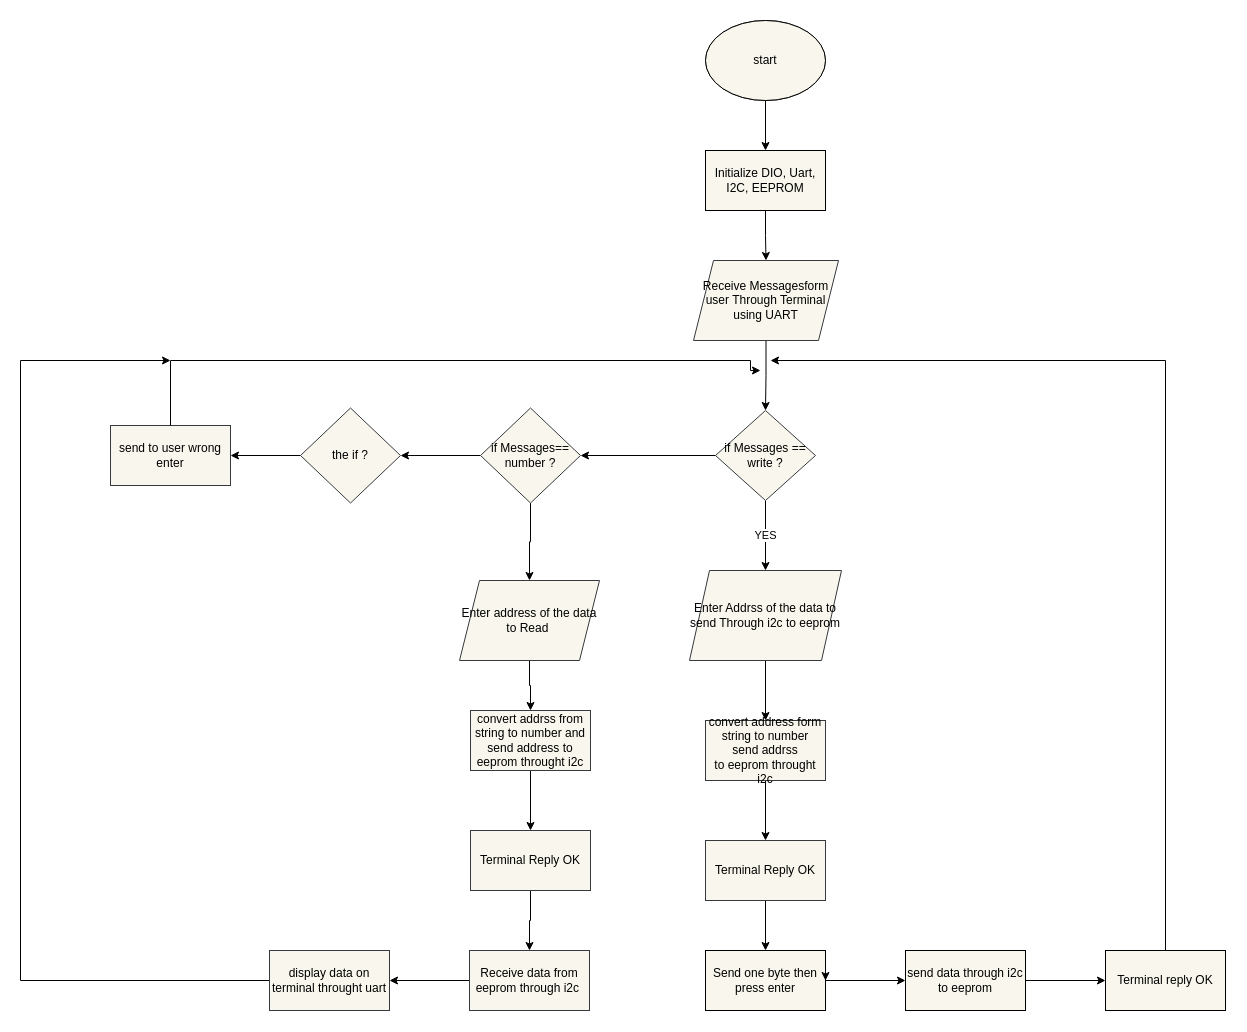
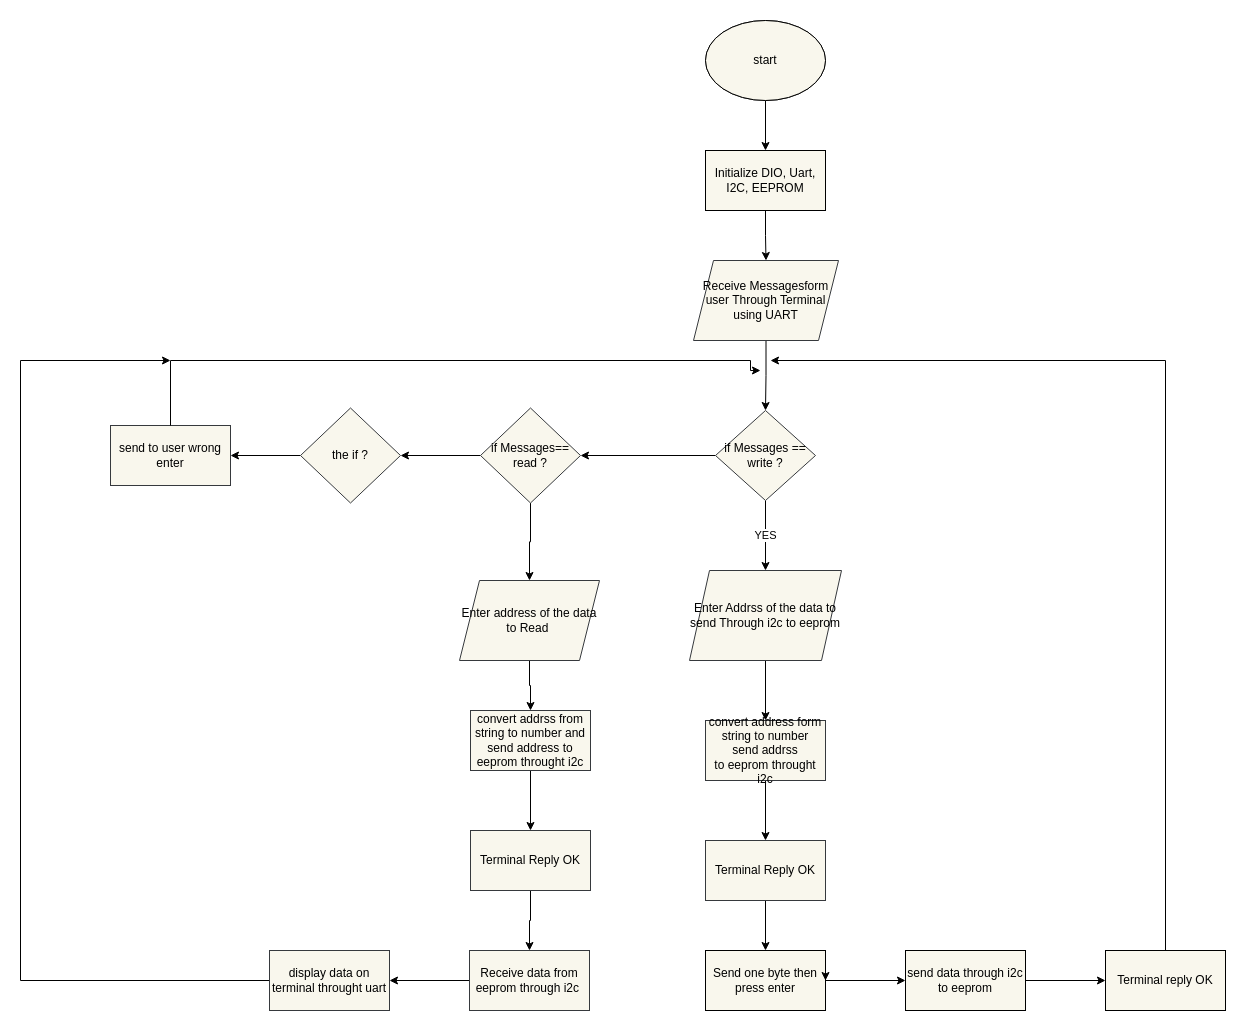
- <mxCell id="15" value="if Messages== number ?" style="rhombus;whiteSpace=wrap;html=1;fillColor=#f9f7ed;strokeColor=#36393d;fontColor=#000000;" vertex="1" parent="1"><mxGeometry x="480" y="407.5" width="100" height="95" as="geometry" /></mxCell>
+ <mxCell id="15" value="if Messages== read ?" style="rhombus;whiteSpace=wrap;html=1;fillColor=#f9f7ed;strokeColor=#36393d;fontColor=#000000;" vertex="1" parent="1"><mxGeometry x="480" y="407.5" width="100" height="95" as="geometry" /></mxCell>
